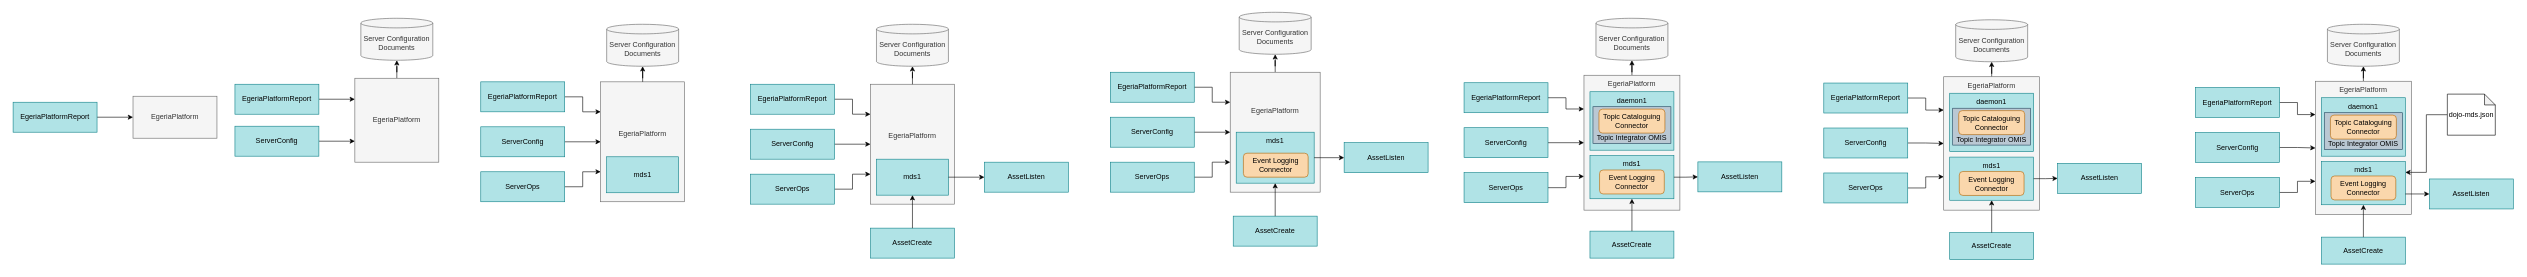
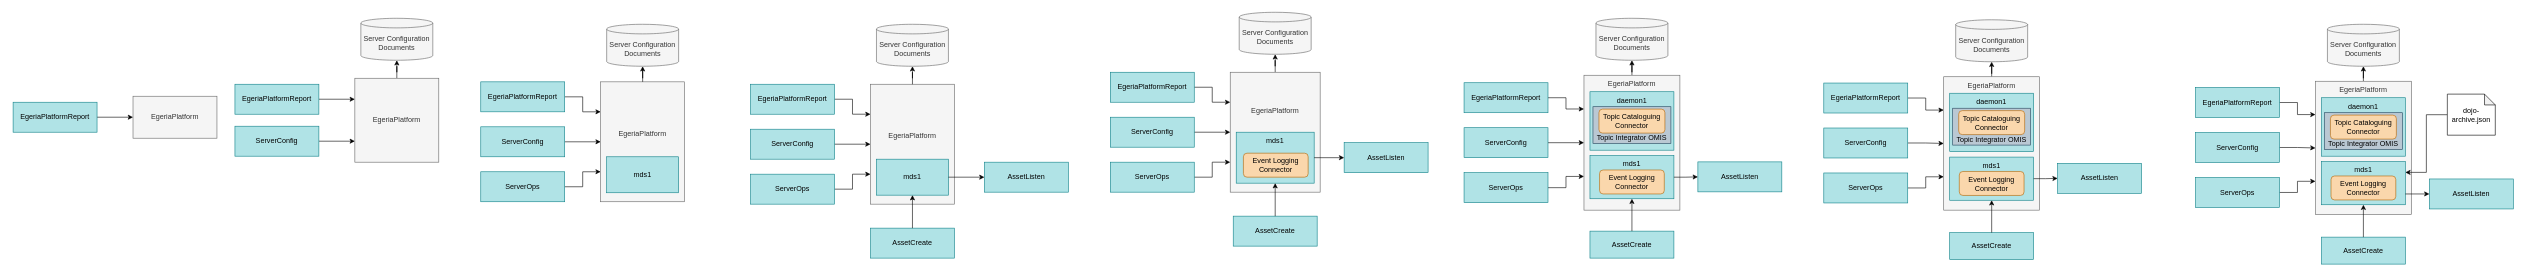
- <mxCell id="106" value="dojo-mds.json" style="shape=note;whiteSpace=wrap;html=1;backgroundOutline=1;darkOpacity=0.05;size=18;" vertex="1" parent="1"><mxGeometry x="4080" y="156.5" width="80" height="68.5" as="geometry" /></mxCell>
+ <mxCell id="106" value="dojo-archive.json" style="shape=note;whiteSpace=wrap;html=1;backgroundOutline=1;darkOpacity=0.05;size=18;" vertex="1" parent="1"><mxGeometry x="4080" y="156.5" width="80" height="68.5" as="geometry" /></mxCell>
